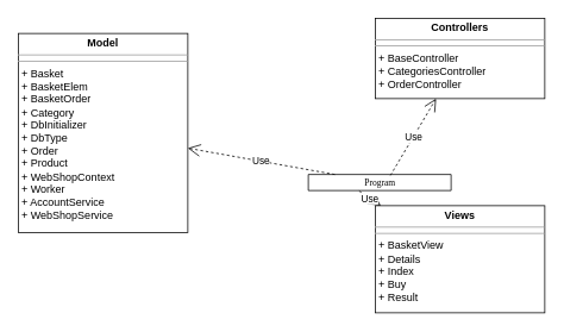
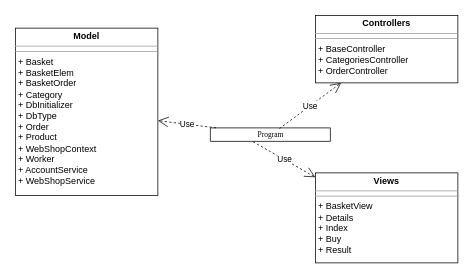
- <mxCell id="7" value="Program" style="swimlane;html=1;fontStyle=0;childLayout=stackLayout;horizontal=1;startSize=26;fillColor=none;horizontalStack=0;resizeParent=1;resizeLast=0;collapsible=1;marginBottom=0;swimlaneFillColor=#ffffff;rounded=0;shadow=0;comic=0;labelBackgroundColor=none;strokeWidth=1;fontFamily=Verdana;fontSize=10;align=center;" parent="1" vertex="1"><mxGeometry x="345" y="195" width="160" height="18" as="geometry" /></mxCell>
+ <mxCell id="7" value="Program" style="swimlane;html=1;fontStyle=0;childLayout=stackLayout;horizontal=1;startSize=26;fillColor=none;horizontalStack=0;resizeParent=1;resizeLast=0;collapsible=1;marginBottom=0;swimlaneFillColor=#ffffff;rounded=0;shadow=0;comic=0;labelBackgroundColor=none;strokeWidth=1;fontFamily=Verdana;fontSize=10;align=center;" parent="1" vertex="1"><mxGeometry x="280" y="170" width="160" height="18" as="geometry" /></mxCell>
